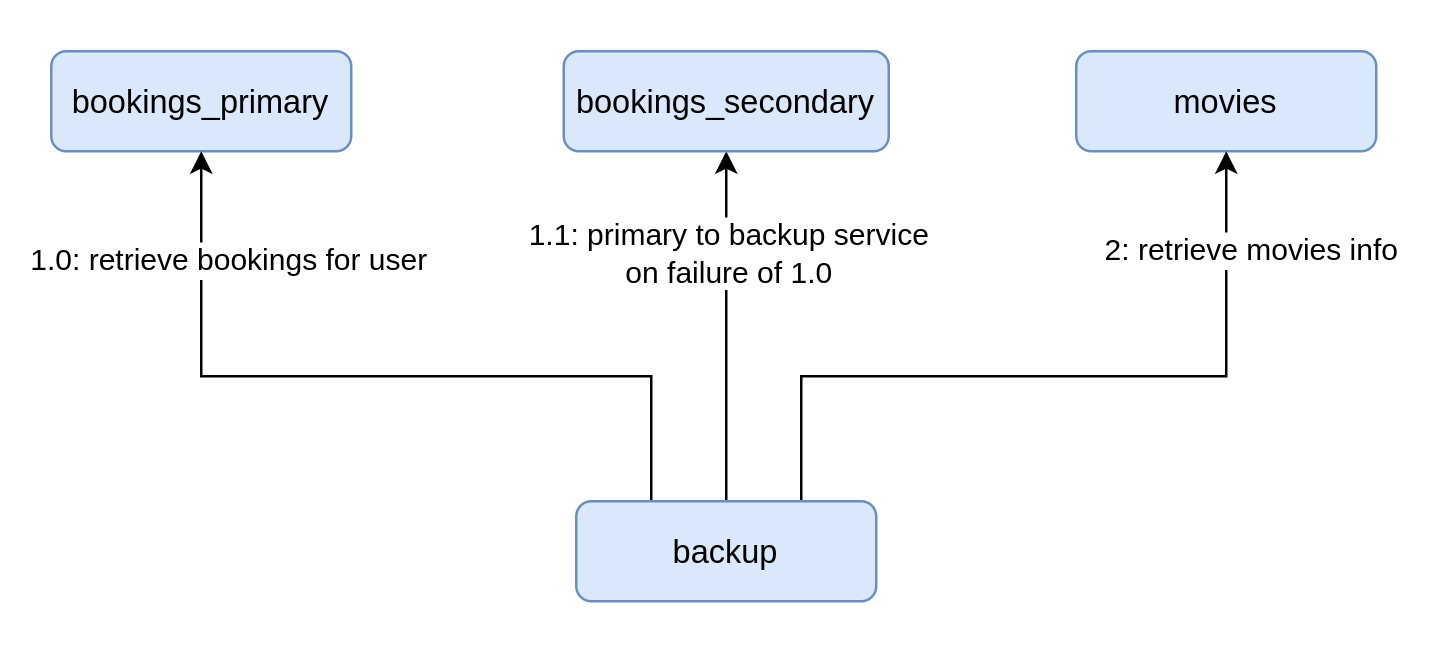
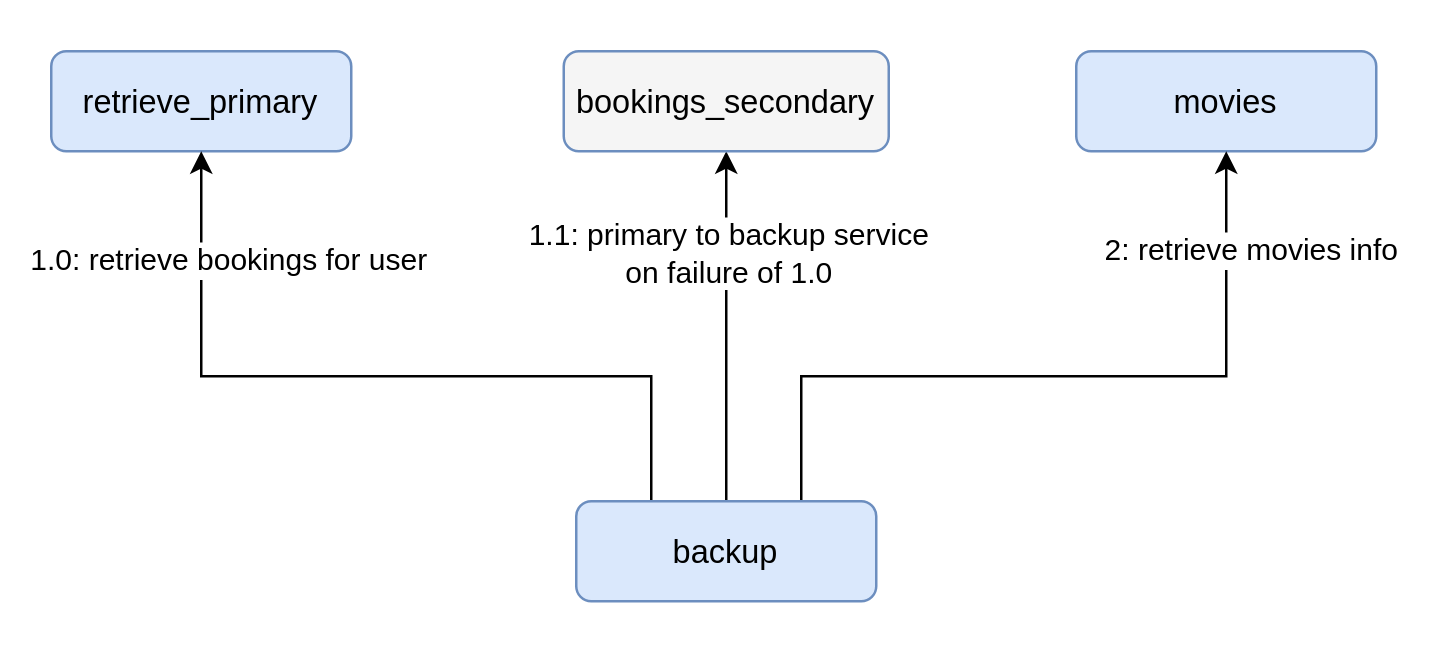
- <mxCell id="2" value="bookings_primary" style="rounded=1;whiteSpace=wrap;html=1;fontSize=13;glass=0;strokeWidth=1;shadow=0;fillColor=#dae8fc;strokeColor=#6c8ebf;" parent="1" vertex="1"><mxGeometry x="20" y="20" width="120" height="40" as="geometry" /></mxCell>
+ <mxCell id="2" value="retrieve_primary" style="rounded=1;whiteSpace=wrap;html=1;fontSize=13;glass=0;strokeWidth=1;shadow=0;fillColor=#dae8fc;strokeColor=#6c8ebf;" parent="1" vertex="1"><mxGeometry x="20" y="20" width="120" height="40" as="geometry" /></mxCell>
- <mxCell id="10" value="bookings_secondary" style="rounded=1;whiteSpace=wrap;html=1;fontSize=13;glass=0;strokeWidth=1;shadow=0;fillColor=#dae8fc;strokeColor=#6c8ebf;" parent="1" vertex="1"><mxGeometry x="225" y="20" width="130" height="40" as="geometry" /></mxCell>
+ <mxCell id="10" value="bookings_secondary" style="rounded=1;whiteSpace=wrap;html=1;fontSize=13;glass=0;strokeWidth=1;shadow=0;fillColor=#f5f5f5;strokeColor=#6c8ebf;" parent="1" vertex="1"><mxGeometry x="225" y="20" width="130" height="40" as="geometry" /></mxCell>
